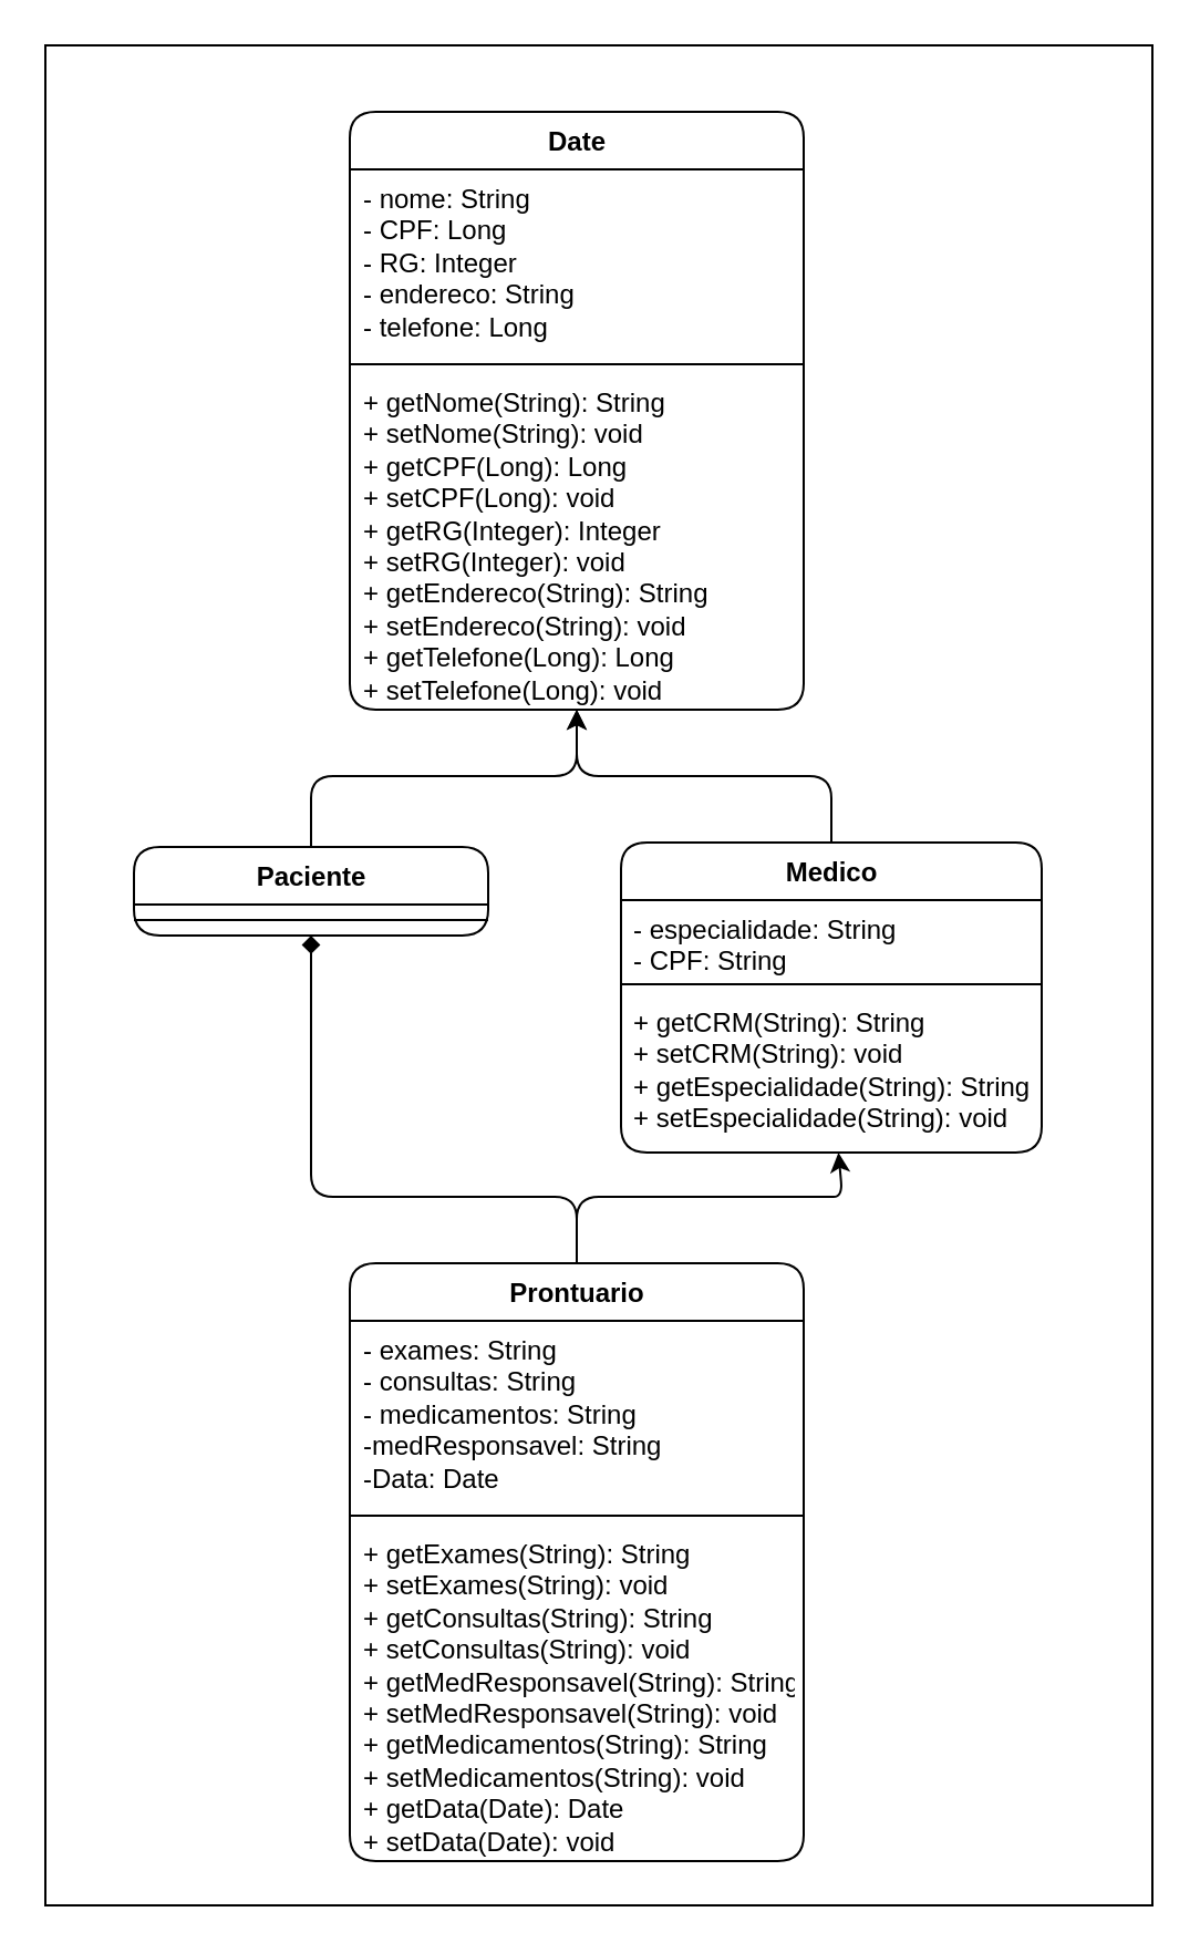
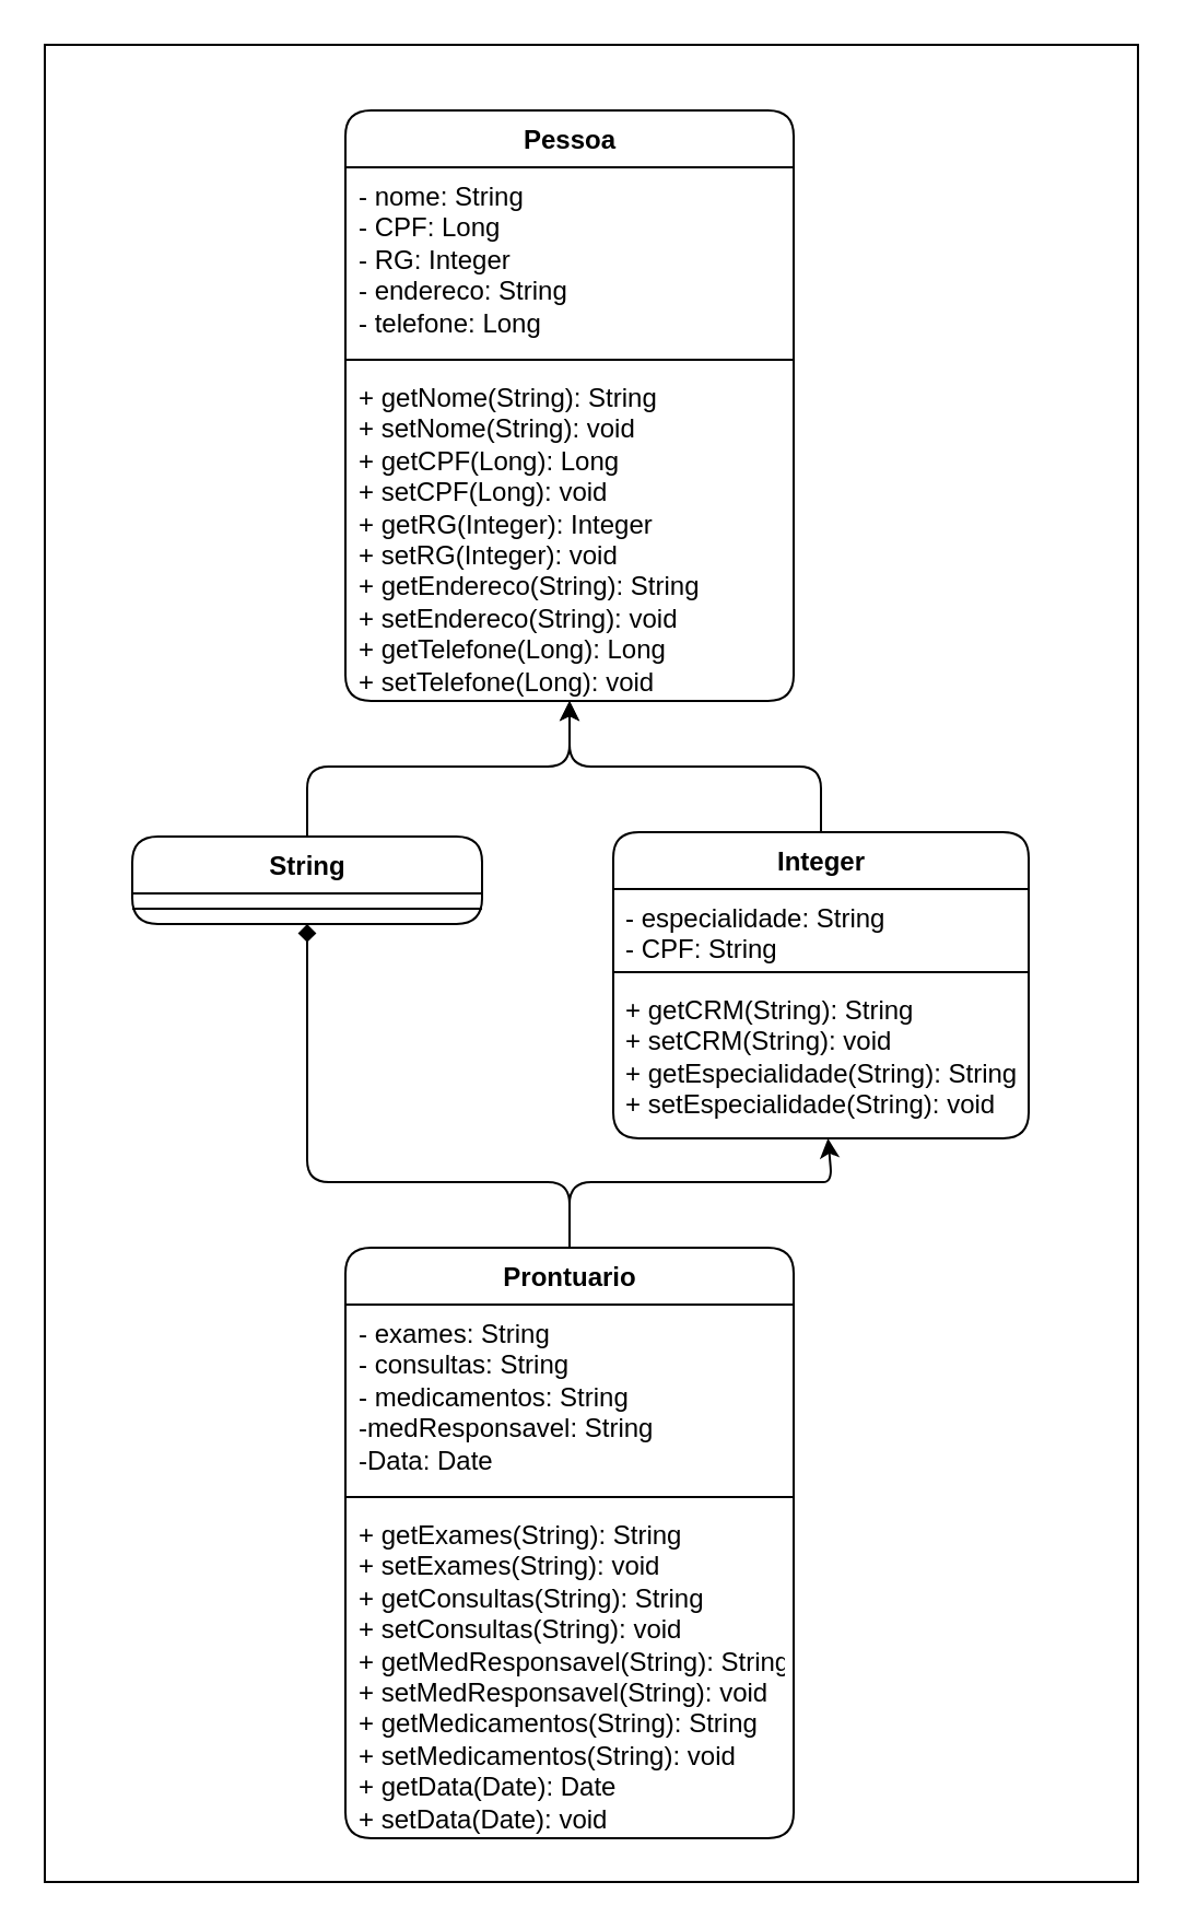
- <mxCell id="3" value="Date" style="swimlane;fontStyle=1;align=center;verticalAlign=top;childLayout=stackLayout;horizontal=1;startSize=26;horizontalStack=0;resizeParent=1;resizeParentMax=0;resizeLast=0;collapsible=1;marginBottom=0;rounded=1;shadow=0;glass=0;labelBackgroundColor=none;labelBorderColor=none;sketch=0;strokeColor=default;fillColor=none;gradientColor=none;html=1;swimlaneLine=1;" parent="1" vertex="1"><mxGeometry x="157.5" y="50" width="205" height="270" as="geometry" /></mxCell>
+ <mxCell id="3" value="Pessoa" style="swimlane;fontStyle=1;align=center;verticalAlign=top;childLayout=stackLayout;horizontal=1;startSize=26;horizontalStack=0;resizeParent=1;resizeParentMax=0;resizeLast=0;collapsible=1;marginBottom=0;rounded=1;shadow=0;glass=0;labelBackgroundColor=none;labelBorderColor=none;sketch=0;strokeColor=default;fillColor=none;gradientColor=none;html=1;swimlaneLine=1;" parent="1" vertex="1"><mxGeometry x="157.5" y="50" width="205" height="270" as="geometry" /></mxCell>
- <mxCell id="11" value="Medico" style="swimlane;fontStyle=1;align=center;verticalAlign=top;childLayout=stackLayout;horizontal=1;startSize=26;horizontalStack=0;resizeParent=1;resizeParentMax=0;resizeLast=0;collapsible=1;marginBottom=0;rounded=1;shadow=0;glass=0;labelBackgroundColor=none;labelBorderColor=none;sketch=0;strokeColor=default;fillColor=none;gradientColor=none;html=1;" parent="1" vertex="1"><mxGeometry x="280" y="380" width="190" height="140" as="geometry" /></mxCell>
+ <mxCell id="11" value="Integer" style="swimlane;fontStyle=1;align=center;verticalAlign=top;childLayout=stackLayout;horizontal=1;startSize=26;horizontalStack=0;resizeParent=1;resizeParentMax=0;resizeLast=0;collapsible=1;marginBottom=0;rounded=1;shadow=0;glass=0;labelBackgroundColor=none;labelBorderColor=none;sketch=0;strokeColor=default;fillColor=none;gradientColor=none;html=1;" parent="1" vertex="1"><mxGeometry x="280" y="380" width="190" height="140" as="geometry" /></mxCell>
- <mxCell id="8" value="Paciente" style="swimlane;fontStyle=1;align=center;verticalAlign=top;childLayout=stackLayout;horizontal=1;startSize=26;horizontalStack=0;resizeParent=1;resizeParentMax=0;resizeLast=0;collapsible=1;marginBottom=0;rounded=1;shadow=0;glass=0;labelBackgroundColor=none;labelBorderColor=none;sketch=0;strokeColor=default;fillColor=none;gradientColor=none;html=1;swimlaneLine=1;" parent="1" vertex="1"><mxGeometry x="60" y="382" width="160" height="40" as="geometry" /></mxCell>
+ <mxCell id="8" value="String" style="swimlane;fontStyle=1;align=center;verticalAlign=top;childLayout=stackLayout;horizontal=1;startSize=26;horizontalStack=0;resizeParent=1;resizeParentMax=0;resizeLast=0;collapsible=1;marginBottom=0;rounded=1;shadow=0;glass=0;labelBackgroundColor=none;labelBorderColor=none;sketch=0;strokeColor=default;fillColor=none;gradientColor=none;html=1;swimlaneLine=1;" parent="1" vertex="1"><mxGeometry x="60" y="382" width="160" height="40" as="geometry" /></mxCell>
